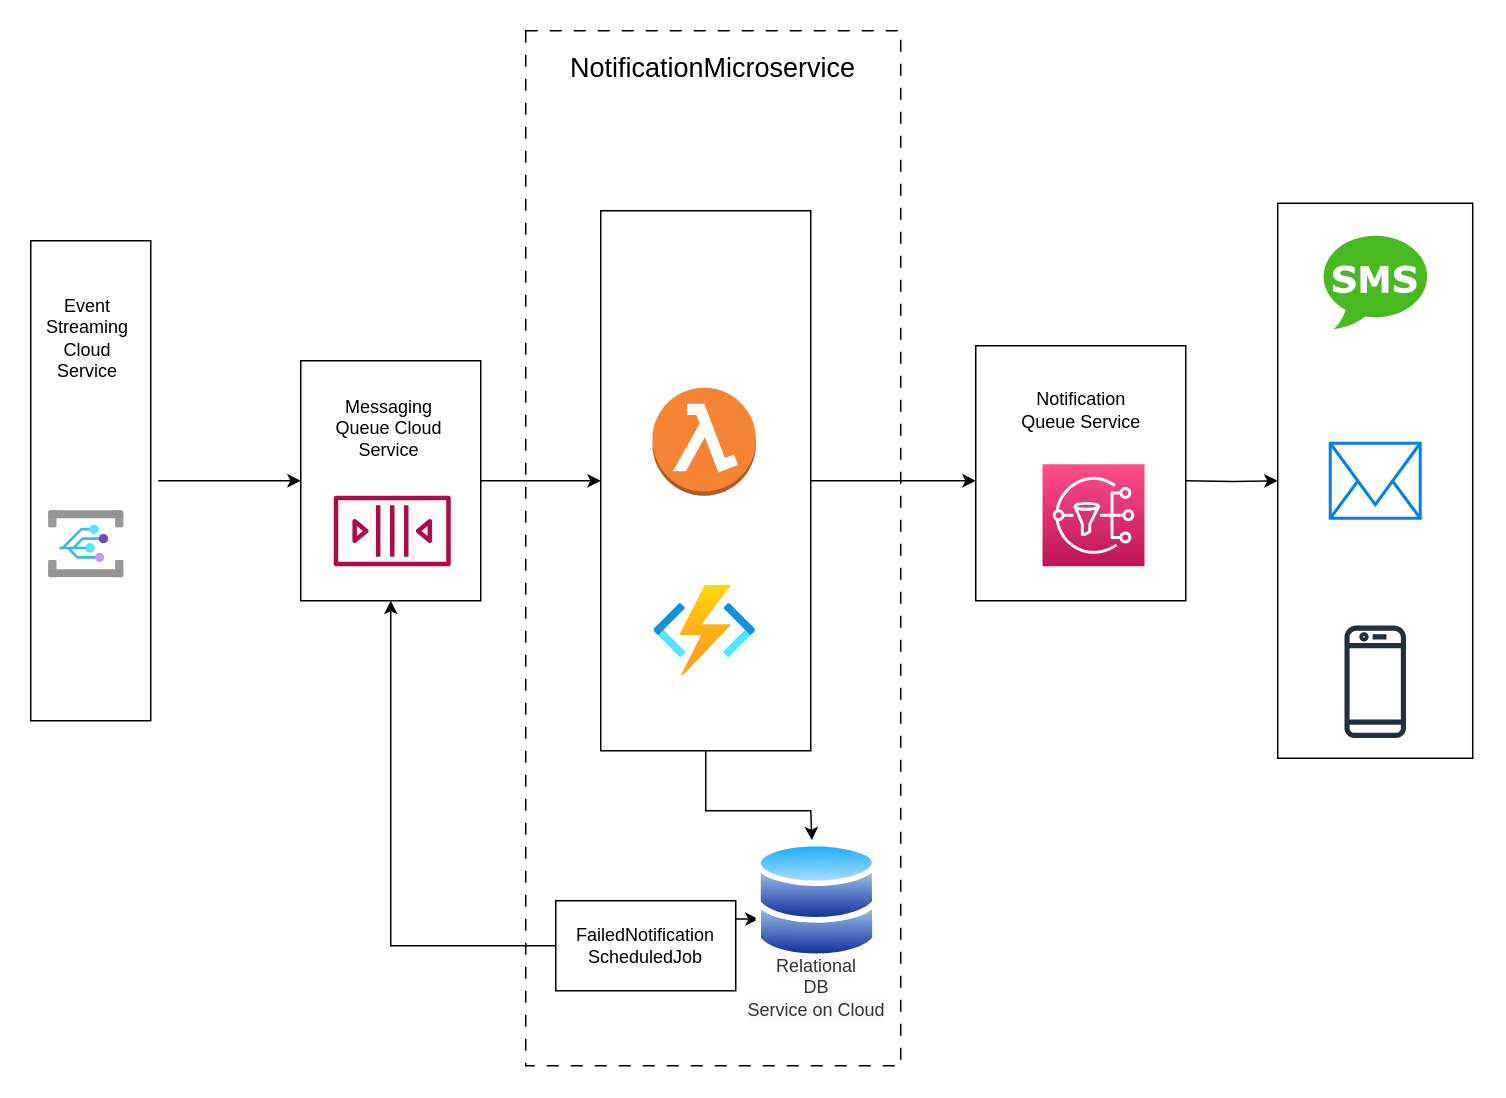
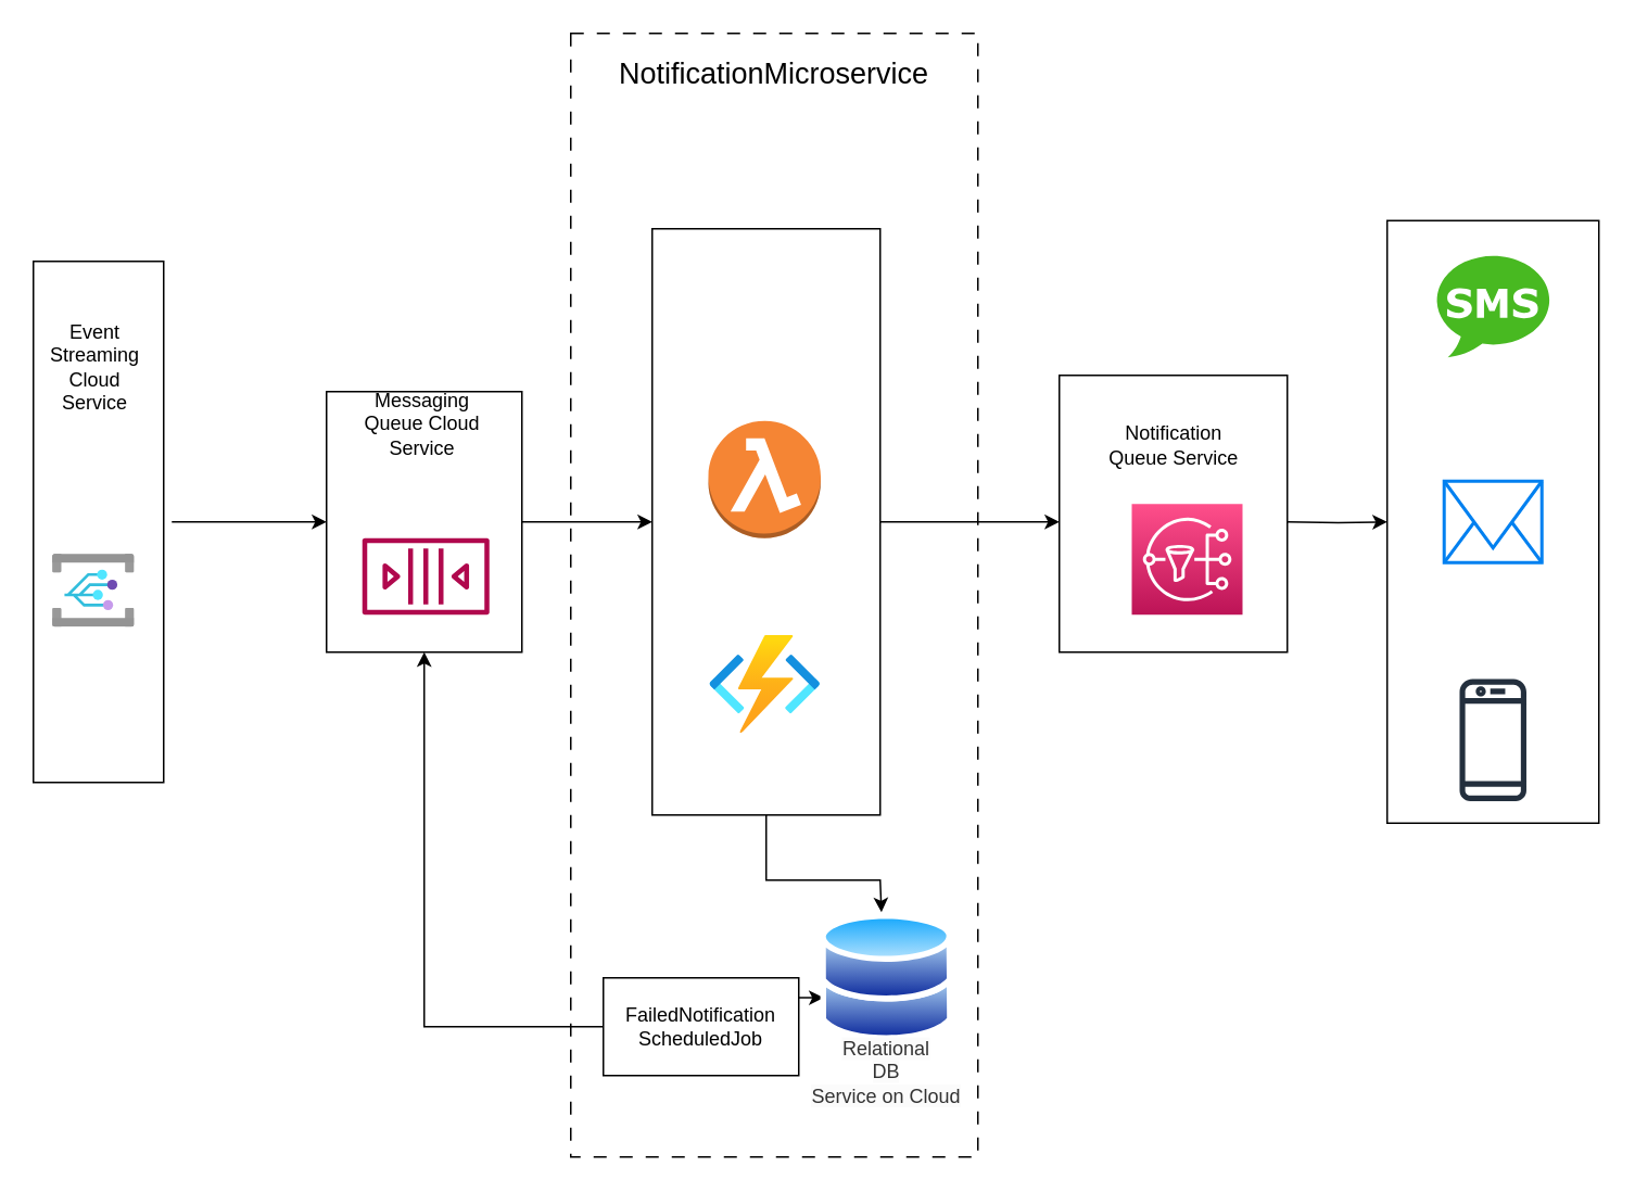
- <mxCell id="24" value="Messaging Queue Cloud Service" style="text;html=1;strokeColor=none;fillColor=none;align=center;verticalAlign=middle;whiteSpace=wrap;rounded=0;" vertex="1" parent="1"><mxGeometry x="219" y="270" width="80" height="30" as="geometry" /></mxCell>
+ <mxCell id="24" value="Messaging Queue Cloud Service" style="text;html=1;strokeColor=none;fillColor=none;align=center;verticalAlign=middle;whiteSpace=wrap;rounded=0;" vertex="1" parent="1"><mxGeometry x="219" y="245" width="80" height="30" as="geometry" /></mxCell>
